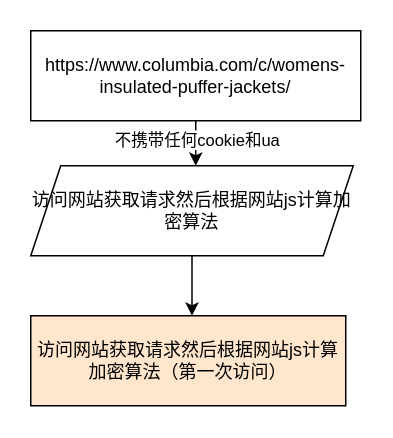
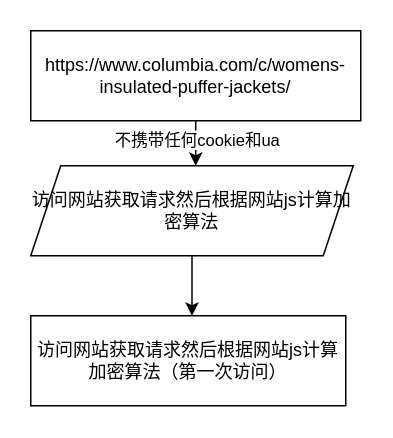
- <mxCell id="7" value="访问网站获取请求然后根据网站js计算加密算法（第一次访问）" style="rounded=0;whiteSpace=wrap;html=1;fillColor=#ffe6cc;" vertex="1" parent="1"><mxGeometry x="20" y="210" width="210" height="60" as="geometry" /></mxCell>
+ <mxCell id="7" value="访问网站获取请求然后根据网站js计算加密算法（第一次访问）" style="rounded=0;whiteSpace=wrap;html=1;" vertex="1" parent="1"><mxGeometry x="20" y="210" width="210" height="60" as="geometry" /></mxCell>
